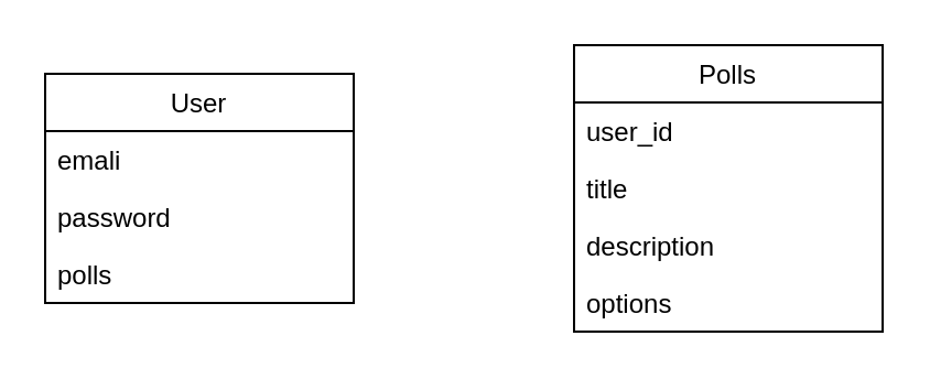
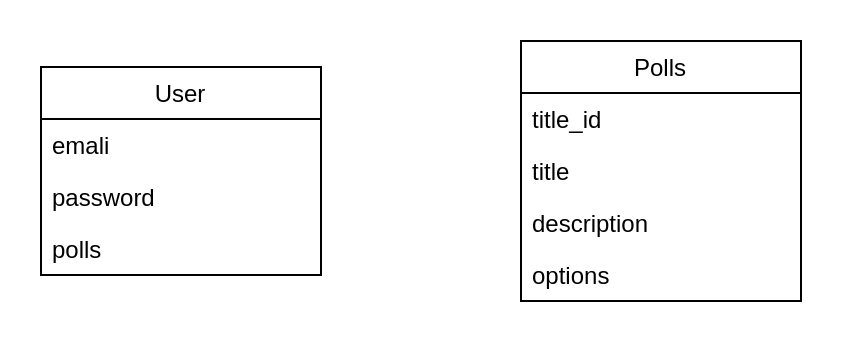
- <mxCell id="7" value="user_id" style="text;strokeColor=none;fillColor=none;align=left;verticalAlign=top;spacingLeft=4;spacingRight=4;overflow=hidden;rotatable=0;points=[[0,0.5],[1,0.5]];portConstraint=eastwest;" vertex="1" parent="6"><mxGeometry y="26" width="140" height="26" as="geometry" /></mxCell>
+ <mxCell id="7" value="title_id" style="text;strokeColor=none;fillColor=none;align=left;verticalAlign=top;spacingLeft=4;spacingRight=4;overflow=hidden;rotatable=0;points=[[0,0.5],[1,0.5]];portConstraint=eastwest;" vertex="1" parent="6"><mxGeometry y="26" width="140" height="26" as="geometry" /></mxCell>
